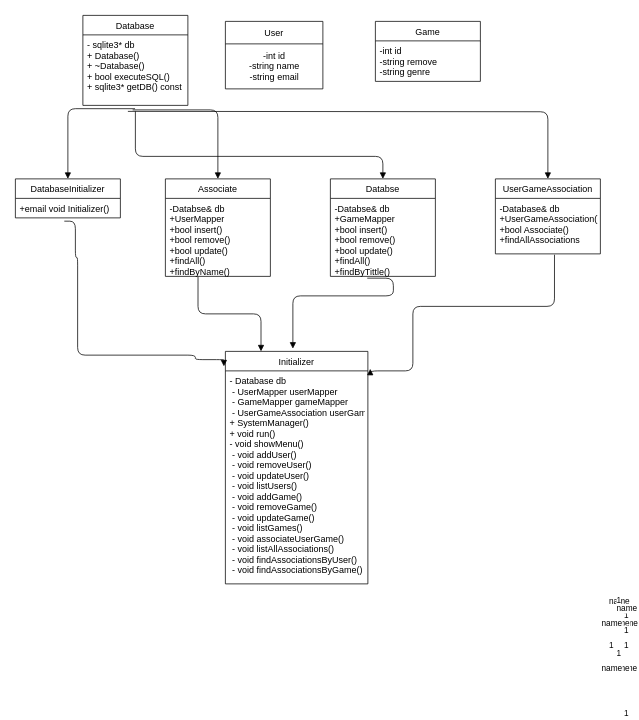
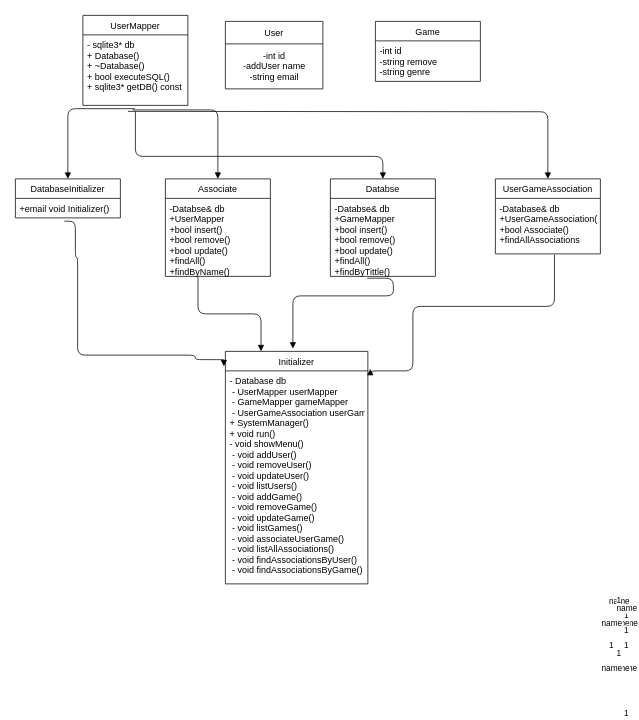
- <mxCell id="2" value="Database" style="swimlane;fontStyle=0;childLayout=stackLayout;horizontal=1;startSize=26;fillColor=none;horizontalStack=0;resizeParent=1;resizeParentMax=0;resizeLast=0;collapsible=1;marginBottom=0;" vertex="1" parent="1"><mxGeometry x="110" y="20" width="140" height="120" as="geometry" /></mxCell>
+ <mxCell id="2" value="UserMapper" style="swimlane;fontStyle=0;childLayout=stackLayout;horizontal=1;startSize=26;fillColor=none;horizontalStack=0;resizeParent=1;resizeParentMax=0;resizeLast=0;collapsible=1;marginBottom=0;" vertex="1" parent="1"><mxGeometry x="110" y="20" width="140" height="120" as="geometry" /></mxCell>
- <mxCell id="5" value="-int id&lt;br&gt;-string name&lt;br&gt;-string email" style="text;html=1;align=center;verticalAlign=middle;resizable=0;points=[];autosize=1;strokeColor=none;fillColor=none;" vertex="1" parent="4"><mxGeometry y="30" width="130" height="60" as="geometry" /></mxCell>
+ <mxCell id="5" value="-int id&lt;br&gt;-addUser name&lt;br&gt;-string email" style="text;html=1;align=center;verticalAlign=middle;resizable=0;points=[];autosize=1;strokeColor=none;fillColor=none;" vertex="1" parent="4"><mxGeometry y="30" width="130" height="60" as="geometry" /></mxCell>
